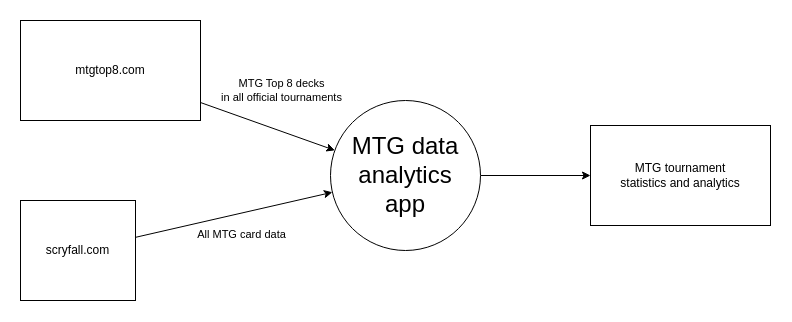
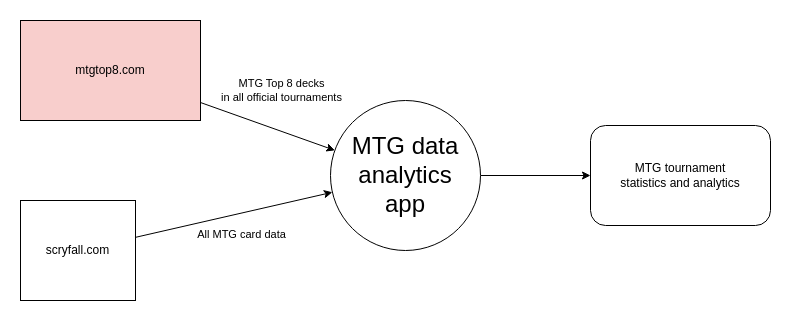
- <mxCell id="7" value="mtgtop8.com" style="html=1;dashed=0;whiteSpace=wrap;" vertex="1" parent="1"><mxGeometry x="20" y="20" width="180" height="100" as="geometry" /></mxCell>
+ <mxCell id="7" value="mtgtop8.com" style="html=1;dashed=0;whiteSpace=wrap;fillColor=#f8cecc;" vertex="1" parent="1"><mxGeometry x="20" y="20" width="180" height="100" as="geometry" /></mxCell>
- <mxCell id="4" value="&lt;div&gt;MTG tournament&lt;/div&gt;&lt;div&gt;statistics and analytics&lt;/div&gt;" style="html=1;dashed=0;whiteSpace=wrap;" parent="1" vertex="1"><mxGeometry x="590" y="125" width="180" height="100" as="geometry" /></mxCell>
+ <mxCell id="4" value="&lt;div&gt;MTG tournament&lt;/div&gt;&lt;div&gt;statistics and analytics&lt;/div&gt;" style="html=1;dashed=0;whiteSpace=wrap;rounded=1;" parent="1" vertex="1"><mxGeometry x="590" y="125" width="180" height="100" as="geometry" /></mxCell>
